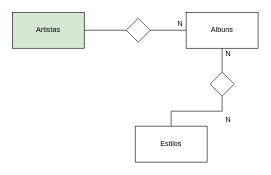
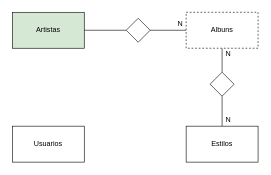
- <mxCell id="7" value="Albuns" style="rounded=0;whiteSpace=wrap;html=1;" vertex="1" parent="1"><mxGeometry x="310" y="20" width="120" height="60" as="geometry" /></mxCell>
+ <mxCell id="7" value="Albuns" style="rounded=0;whiteSpace=wrap;html=1;dashed=1;" vertex="1" parent="1"><mxGeometry x="310" y="20" width="120" height="60" as="geometry" /></mxCell>
+ <mxCell id="2" value="Usuarios" style="rounded=0;whiteSpace=wrap;html=1;" vertex="1" parent="1"><mxGeometry x="20" y="210" width="120" height="60" as="geometry" /></mxCell>
- <mxCell id="9" value="Estilos" style="rounded=0;whiteSpace=wrap;html=1;" vertex="1" parent="1"><mxGeometry x="225" y="210" width="120" height="60" as="geometry" /></mxCell>
+ <mxCell id="9" value="Estilos" style="rounded=0;whiteSpace=wrap;html=1;" vertex="1" parent="1"><mxGeometry x="310" y="210" width="120" height="60" as="geometry" /></mxCell>
